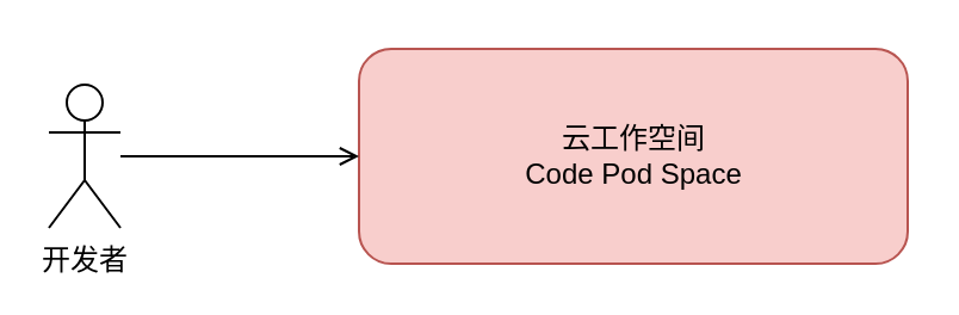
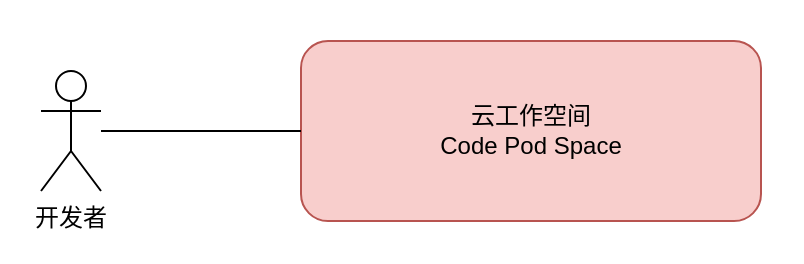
- <mxCell id="3" style="edgeStyle=none;html=1;endArrow=open;endFill=0;" parent="1" source="4" target="2" edge="1"><mxGeometry relative="1" as="geometry" /></mxCell>
+ <mxCell id="3" style="edgeStyle=none;html=1;endArrow=none;endFill=0;" parent="1" source="4" target="2" edge="1"><mxGeometry relative="1" as="geometry" /></mxCell>
